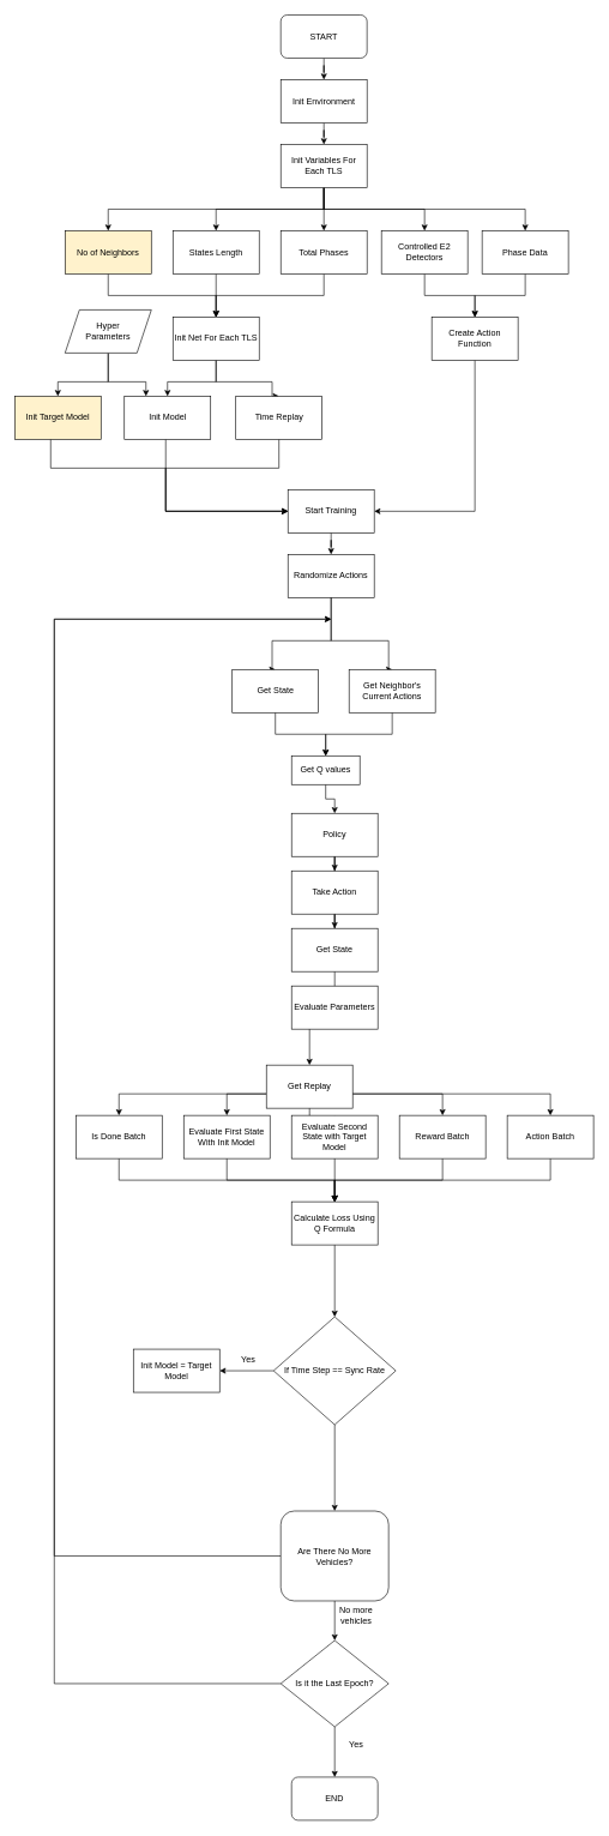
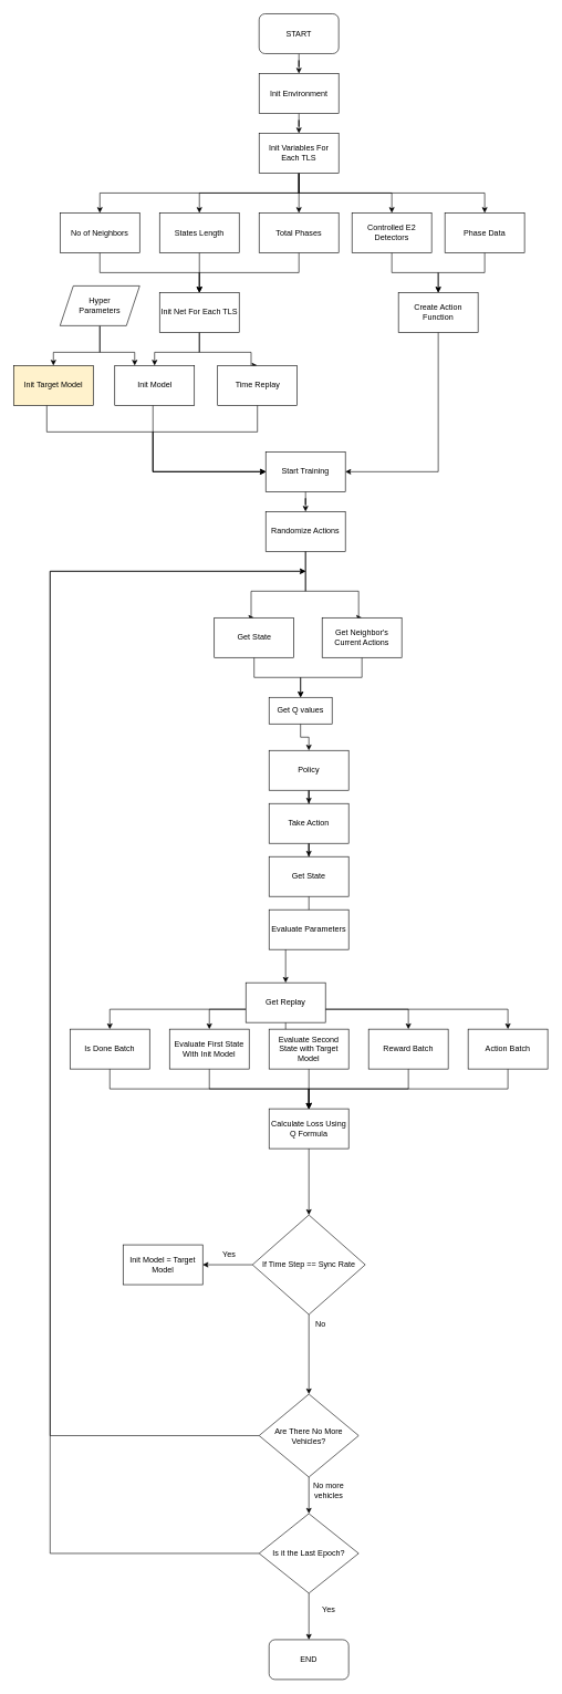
- <mxCell id="22" value="No of Neighbors" style="rounded=0;whiteSpace=wrap;html=1;fillColor=#fff2cc;" parent="1" vertex="1"><mxGeometry x="90" y="320" width="120" height="60" as="geometry" /></mxCell>
+ <mxCell id="22" value="No of Neighbors" style="rounded=0;whiteSpace=wrap;html=1;" parent="1" vertex="1"><mxGeometry x="90" y="320" width="120" height="60" as="geometry" /></mxCell>
+ <mxCell id="83" value="No" style="text;html=1;strokeColor=none;fillColor=none;align=center;verticalAlign=middle;whiteSpace=wrap;rounded=0;" parent="1" vertex="1"><mxGeometry x="452.5" y="1980" width="60" height="30" as="geometry" /></mxCell>
- <mxCell id="77" value="Are There No More Vehicles?" style="whiteSpace=wrap;html=1;rounded=1;" parent="1" vertex="1"><mxGeometry x="390" y="2100" width="150" height="125" as="geometry" /></mxCell>
+ <mxCell id="77" value="Are There No More Vehicles?" style="rhombus;whiteSpace=wrap;html=1;" parent="1" vertex="1"><mxGeometry x="390" y="2100" width="150" height="125" as="geometry" /></mxCell>
